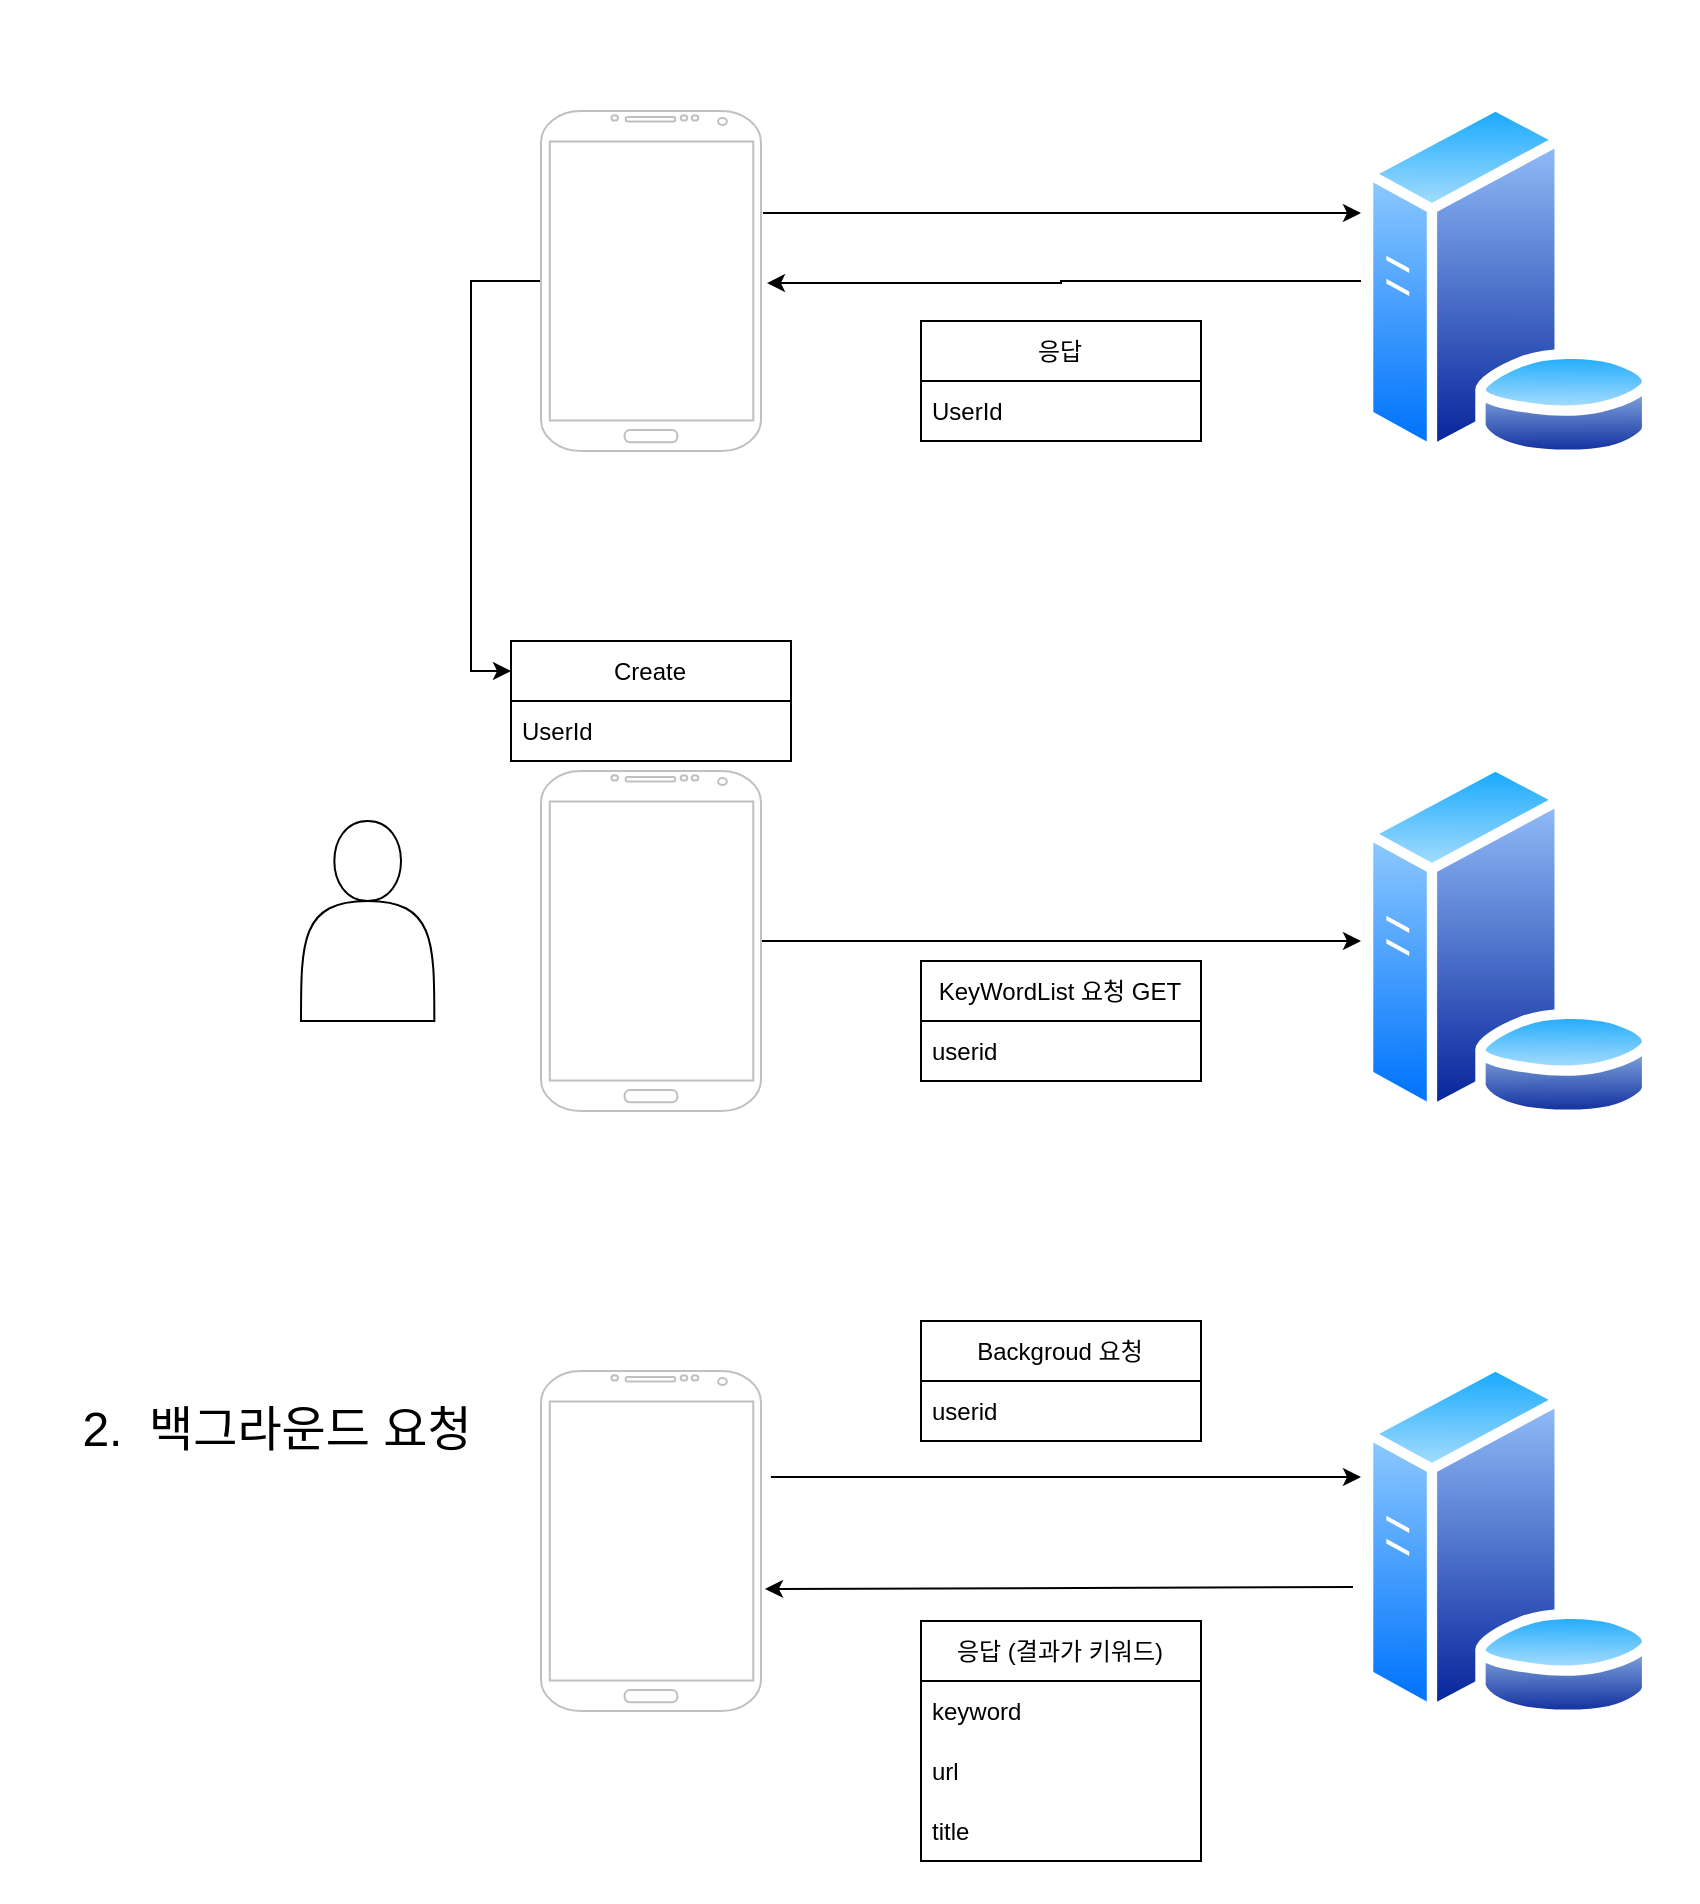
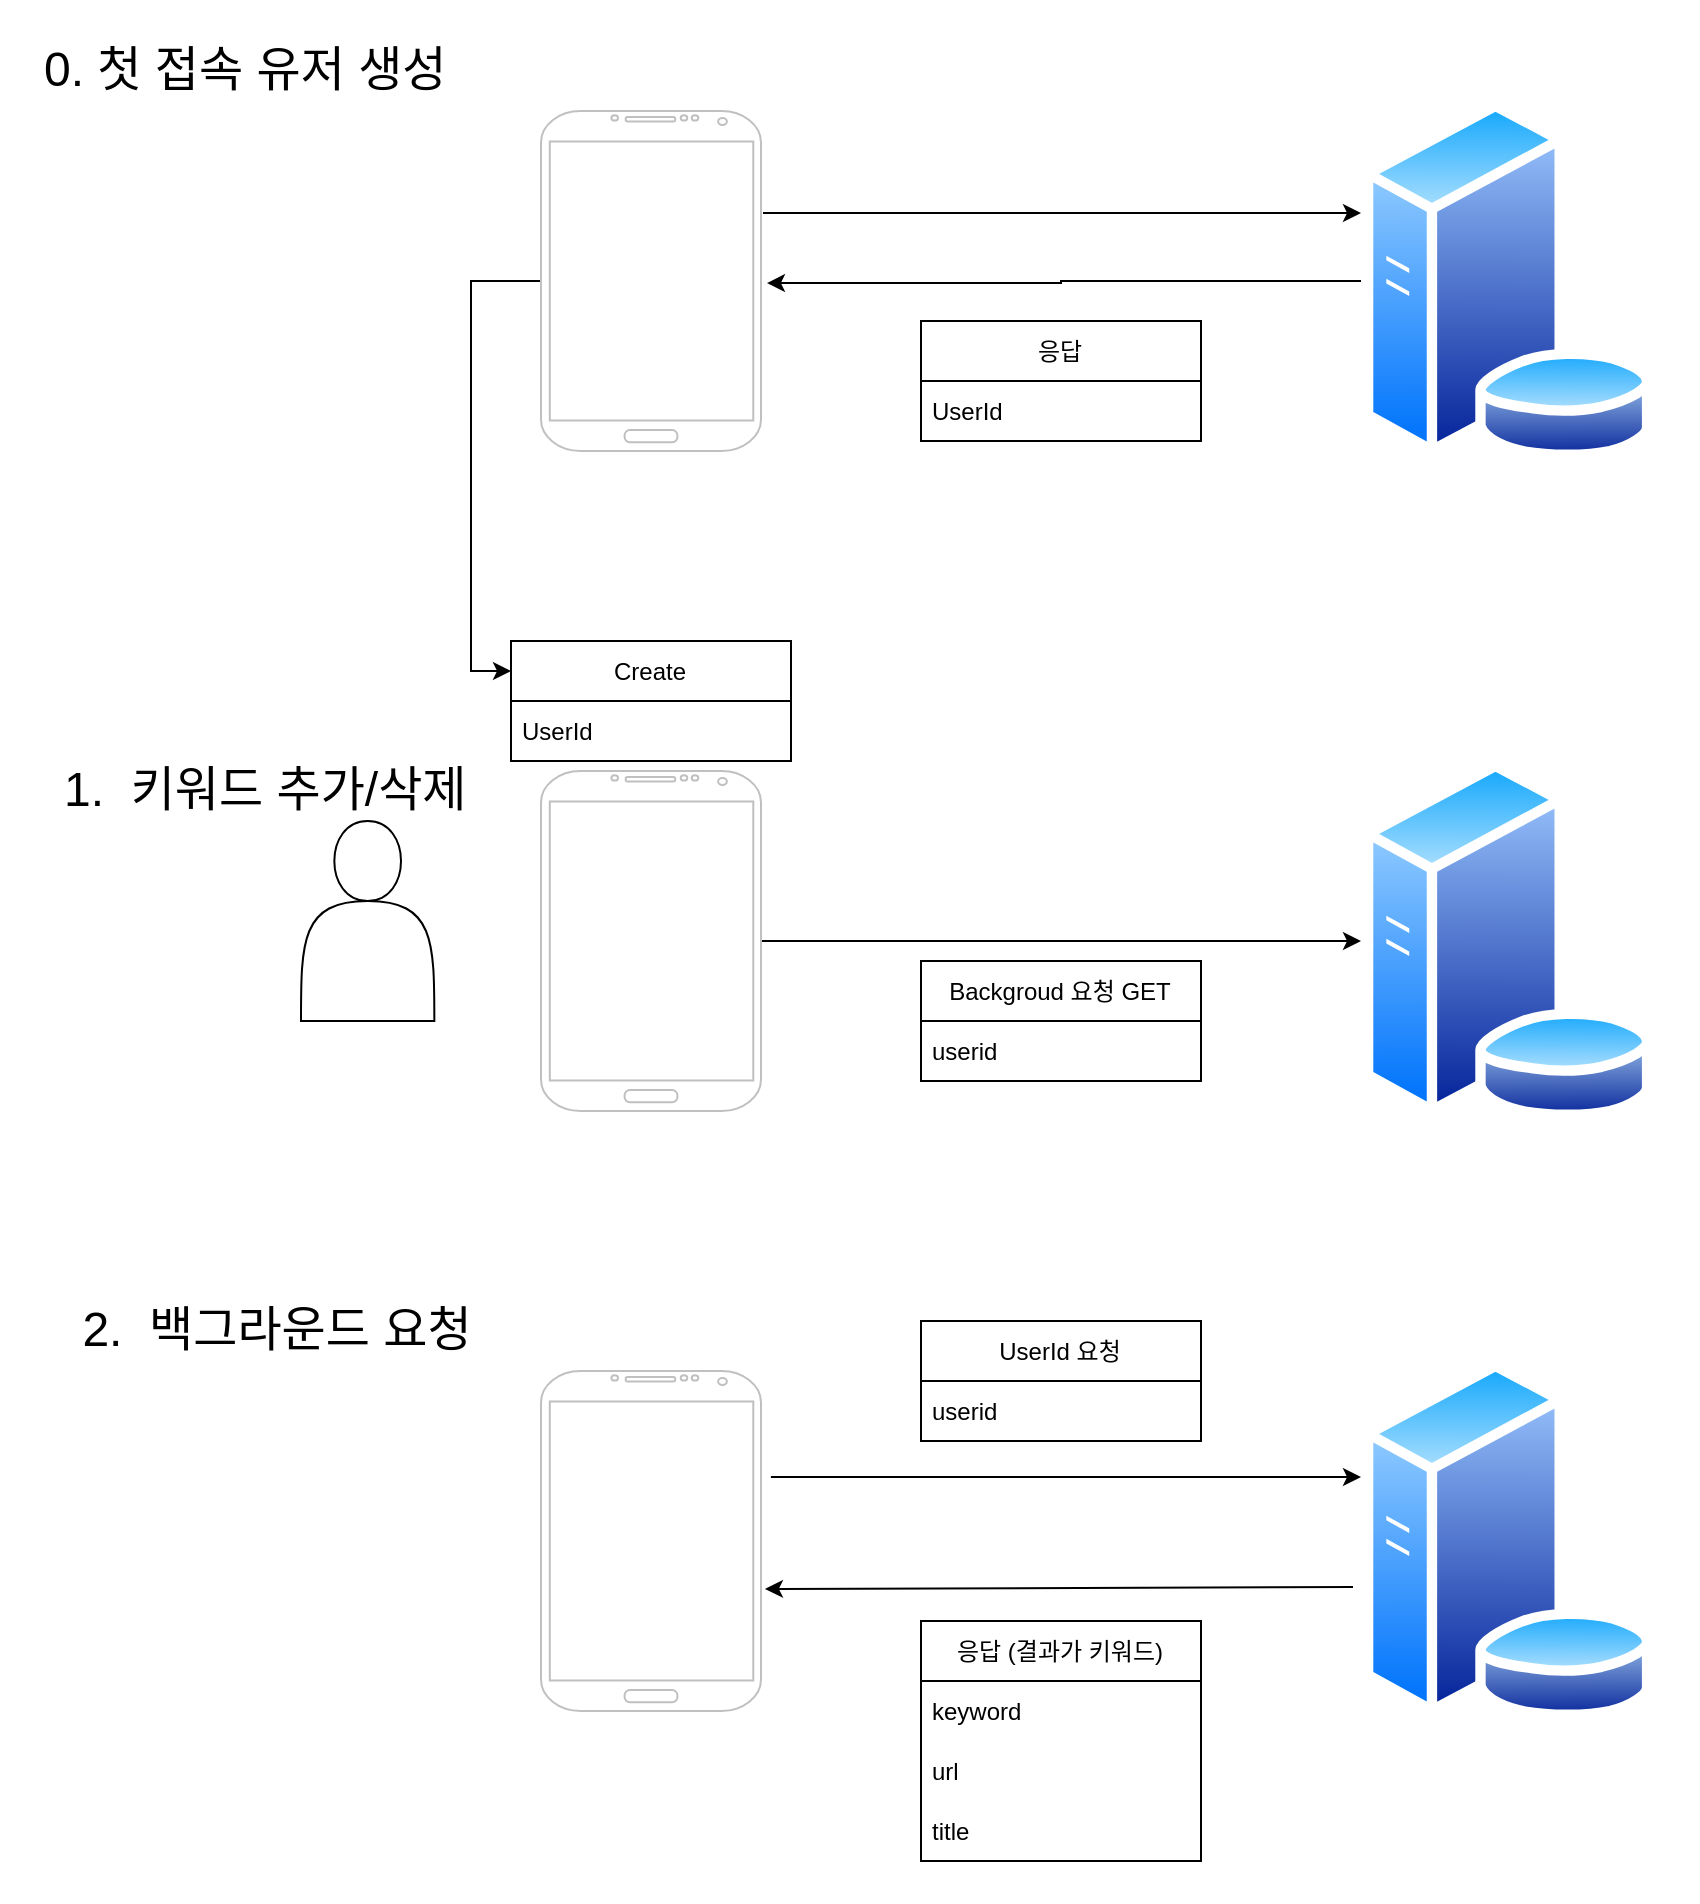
+ <mxCell id="21" value="0. 첫 접속 유저 생성" style="text;html=1;strokeColor=none;fillColor=none;align=left;verticalAlign=middle;whiteSpace=wrap;rounded=0;fontSize=24;" vertex="1" parent="1"><mxGeometry x="20" y="20" width="280" height="30" as="geometry" /></mxCell>
+ <mxCell id="22" value="1.&amp;nbsp; 키워드 추가/삭제" style="text;html=1;strokeColor=none;fillColor=none;align=left;verticalAlign=middle;whiteSpace=wrap;rounded=0;fontSize=24;" vertex="1" parent="1"><mxGeometry x="30" y="380" width="230" height="30" as="geometry" /></mxCell>
- <mxCell id="6" value="KeyWordList 요청 GET" style="swimlane;fontStyle=0;childLayout=stackLayout;horizontal=1;startSize=30;horizontalStack=0;resizeParent=1;resizeParentMax=0;resizeLast=0;collapsible=1;marginBottom=0;" vertex="1" parent="1"><mxGeometry x="460" y="480" width="140" height="60" as="geometry" /></mxCell>
+ <mxCell id="6" value="Backgroud 요청 GET" style="swimlane;fontStyle=0;childLayout=stackLayout;horizontal=1;startSize=30;horizontalStack=0;resizeParent=1;resizeParentMax=0;resizeLast=0;collapsible=1;marginBottom=0;" vertex="1" parent="1"><mxGeometry x="460" y="480" width="140" height="60" as="geometry" /></mxCell>
- <mxCell id="10" value="Backgroud 요청" style="swimlane;fontStyle=0;childLayout=stackLayout;horizontal=1;startSize=30;horizontalStack=0;resizeParent=1;resizeParentMax=0;resizeLast=0;collapsible=1;marginBottom=0;" vertex="1" parent="1"><mxGeometry x="460" y="660" width="140" height="60" as="geometry" /></mxCell>
+ <mxCell id="10" value="UserId 요청" style="swimlane;fontStyle=0;childLayout=stackLayout;horizontal=1;startSize=30;horizontalStack=0;resizeParent=1;resizeParentMax=0;resizeLast=0;collapsible=1;marginBottom=0;" vertex="1" parent="1"><mxGeometry x="460" y="660" width="140" height="60" as="geometry" /></mxCell>
- <mxCell id="23" value="2.&amp;nbsp; 백그라운드 요청" style="text;html=1;strokeColor=none;fillColor=none;align=center;verticalAlign=middle;whiteSpace=wrap;rounded=0;fontSize=24;" vertex="1" parent="1"><mxGeometry x="30" y="700" width="216.66" height="30" as="geometry" /></mxCell>
+ <mxCell id="23" value="2.&amp;nbsp; 백그라운드 요청" style="text;html=1;strokeColor=none;fillColor=none;align=center;verticalAlign=middle;whiteSpace=wrap;rounded=0;fontSize=24;" vertex="1" parent="1"><mxGeometry x="30" y="650" width="216.66" height="30" as="geometry" /></mxCell>
